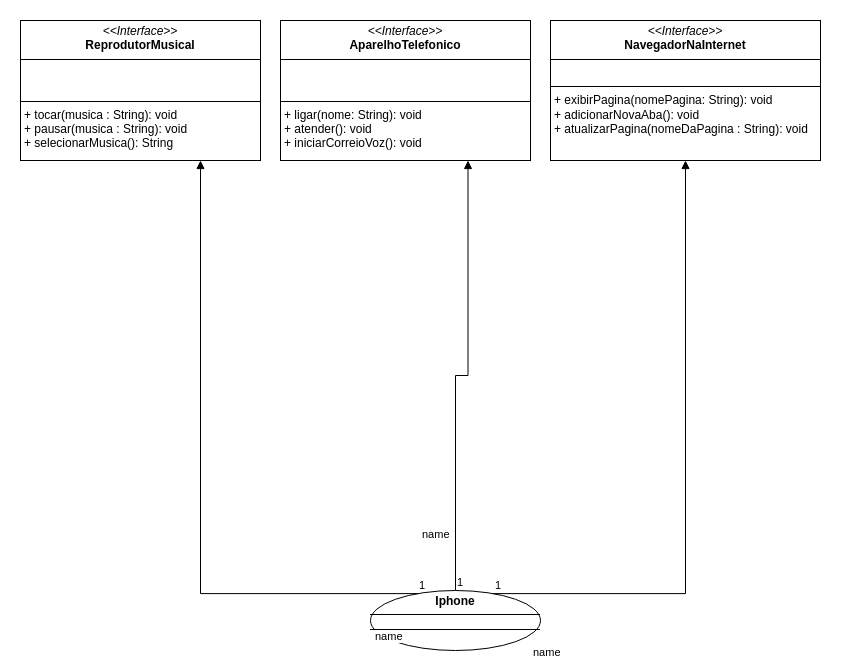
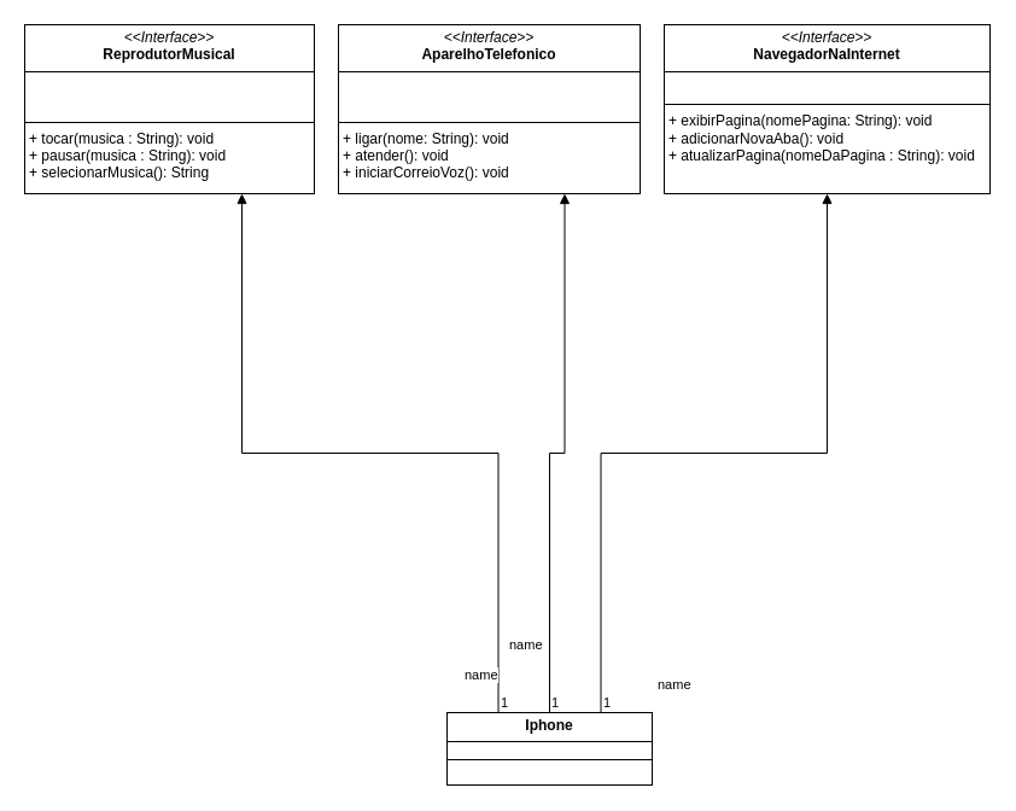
- <mxCell id="7" value="&lt;p style=&quot;margin:0px;margin-top:4px;text-align:center;&quot;&gt;&lt;b&gt;Iphone&lt;/b&gt;&lt;/p&gt;&lt;hr size=&quot;1&quot; style=&quot;border-style:solid;&quot;&gt;&lt;div style=&quot;height:2px;&quot;&gt;&lt;/div&gt;&lt;hr size=&quot;1&quot; style=&quot;border-style:solid;&quot;&gt;&lt;div style=&quot;height:2px;&quot;&gt;&lt;/div&gt;" style="ellipse;verticalAlign=top;align=left;overflow=fill;html=1;whiteSpace=wrap;" vertex="1" parent="1"><mxGeometry x="370" y="590" width="170" height="60" as="geometry" /></mxCell>
+ <mxCell id="7" value="&lt;p style=&quot;margin:0px;margin-top:4px;text-align:center;&quot;&gt;&lt;b&gt;Iphone&lt;/b&gt;&lt;/p&gt;&lt;hr size=&quot;1&quot; style=&quot;border-style:solid;&quot;&gt;&lt;div style=&quot;height:2px;&quot;&gt;&lt;/div&gt;&lt;hr size=&quot;1&quot; style=&quot;border-style:solid;&quot;&gt;&lt;div style=&quot;height:2px;&quot;&gt;&lt;/div&gt;" style="verticalAlign=top;align=left;overflow=fill;html=1;whiteSpace=wrap;" vertex="1" parent="1"><mxGeometry x="370" y="590" width="170" height="60" as="geometry" /></mxCell>
